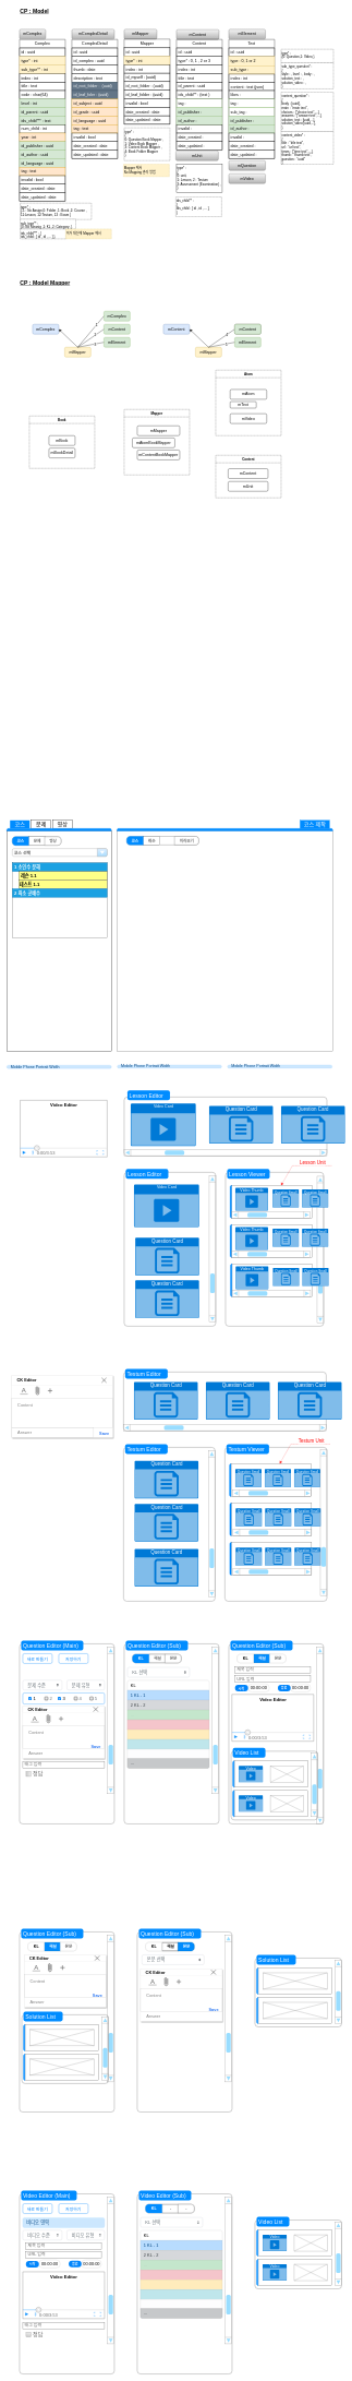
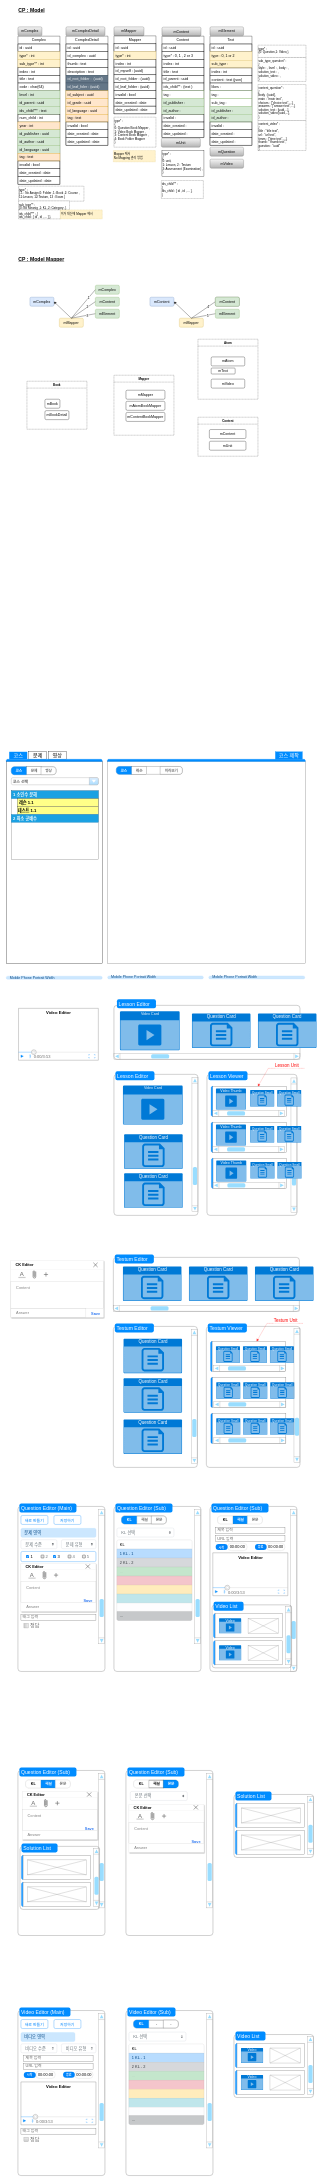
- <mxCell id="76" value="thumb : date" style="text;strokeColor=default;fillColor=none;align=left;verticalAlign=top;spacingLeft=4;spacingRight=4;overflow=hidden;rotatable=0;points=[[0,0.5],[1,0.5]];portConstraint=eastwest;" parent="73" vertex="1"><mxGeometry y="78" width="140" height="26" as="geometry" /></mxCell>
+ <mxCell id="76" value="thumb : text" style="text;strokeColor=default;fillColor=none;align=left;verticalAlign=top;spacingLeft=4;spacingRight=4;overflow=hidden;rotatable=0;points=[[0,0.5],[1,0.5]];portConstraint=eastwest;" parent="73" vertex="1"><mxGeometry y="78" width="140" height="26" as="geometry" /></mxCell>
- <mxCell id="97" value="mBook" style="rounded=1;whiteSpace=wrap;html=1;" parent="96" vertex="1"><mxGeometry x="60" y="60" width="80" height="30" as="geometry" /></mxCell>
+ <mxCell id="97" value="mBook" style="rounded=1;whiteSpace=wrap;html=1;" parent="96" vertex="1"><mxGeometry x="60" y="60" width="50" height="30" as="geometry" /></mxCell>
- <mxCell id="67" value="mAtomBookMapper" style="rounded=1;whiteSpace=wrap;html=1;" parent="65" vertex="1"><mxGeometry x="25" y="87" width="130" height="30" as="geometry" /></mxCell>
+ <mxCell id="67" value="mAtomBookMapper" style="rounded=1;whiteSpace=wrap;html=1;" parent="65" vertex="1"><mxGeometry x="40" y="87" width="130" height="30" as="geometry" /></mxCell>
+ <mxCell id="201" value="&lt;font style=&quot;font-size: 14px&quot;&gt;문제 영역&lt;/font&gt;" style="html=1;shadow=0;dashed=0;shape=mxgraph.bootstrap.rrect;rSize=5;strokeColor=#B8DCFE;strokeWidth=1;fillColor=#CCE7FE;fontColor=#004583;whiteSpace=wrap;align=left;verticalAlign=middle;spacingLeft=10;fontSize=10;" parent="198" vertex="1"><mxGeometry x="10" y="83" width="250" height="30" as="geometry" /></mxCell>
- <mxCell id="307" value="&lt;font style=&quot;font-size: 14px&quot;&gt;비디오 영역&lt;/font&gt;" style="html=1;shadow=0;dashed=0;shape=mxgraph.bootstrap.rrect;rSize=5;strokeColor=#B8DCFE;strokeWidth=1;fillColor=#CCE7FE;fontColor=#004583;whiteSpace=wrap;align=left;verticalAlign=middle;spacingLeft=10;fontSize=10;" parent="304" vertex="1"><mxGeometry x="10" y="83" width="250" height="30" as="geometry" /></mxCell>
+ <mxCell id="307" value="&lt;font style=&quot;font-size: 14px&quot;&gt;비디오 영역&lt;/font&gt;" style="html=1;shadow=0;dashed=0;shape=mxgraph.bootstrap.rrect;rSize=5;strokeColor=#B8DCFE;strokeWidth=1;fillColor=#CCE7FE;fontColor=#004583;whiteSpace=wrap;align=left;verticalAlign=middle;spacingLeft=10;fontSize=10;" parent="304" vertex="1"><mxGeometry x="10" y="83" width="180" height="30" as="geometry" /></mxCell>
